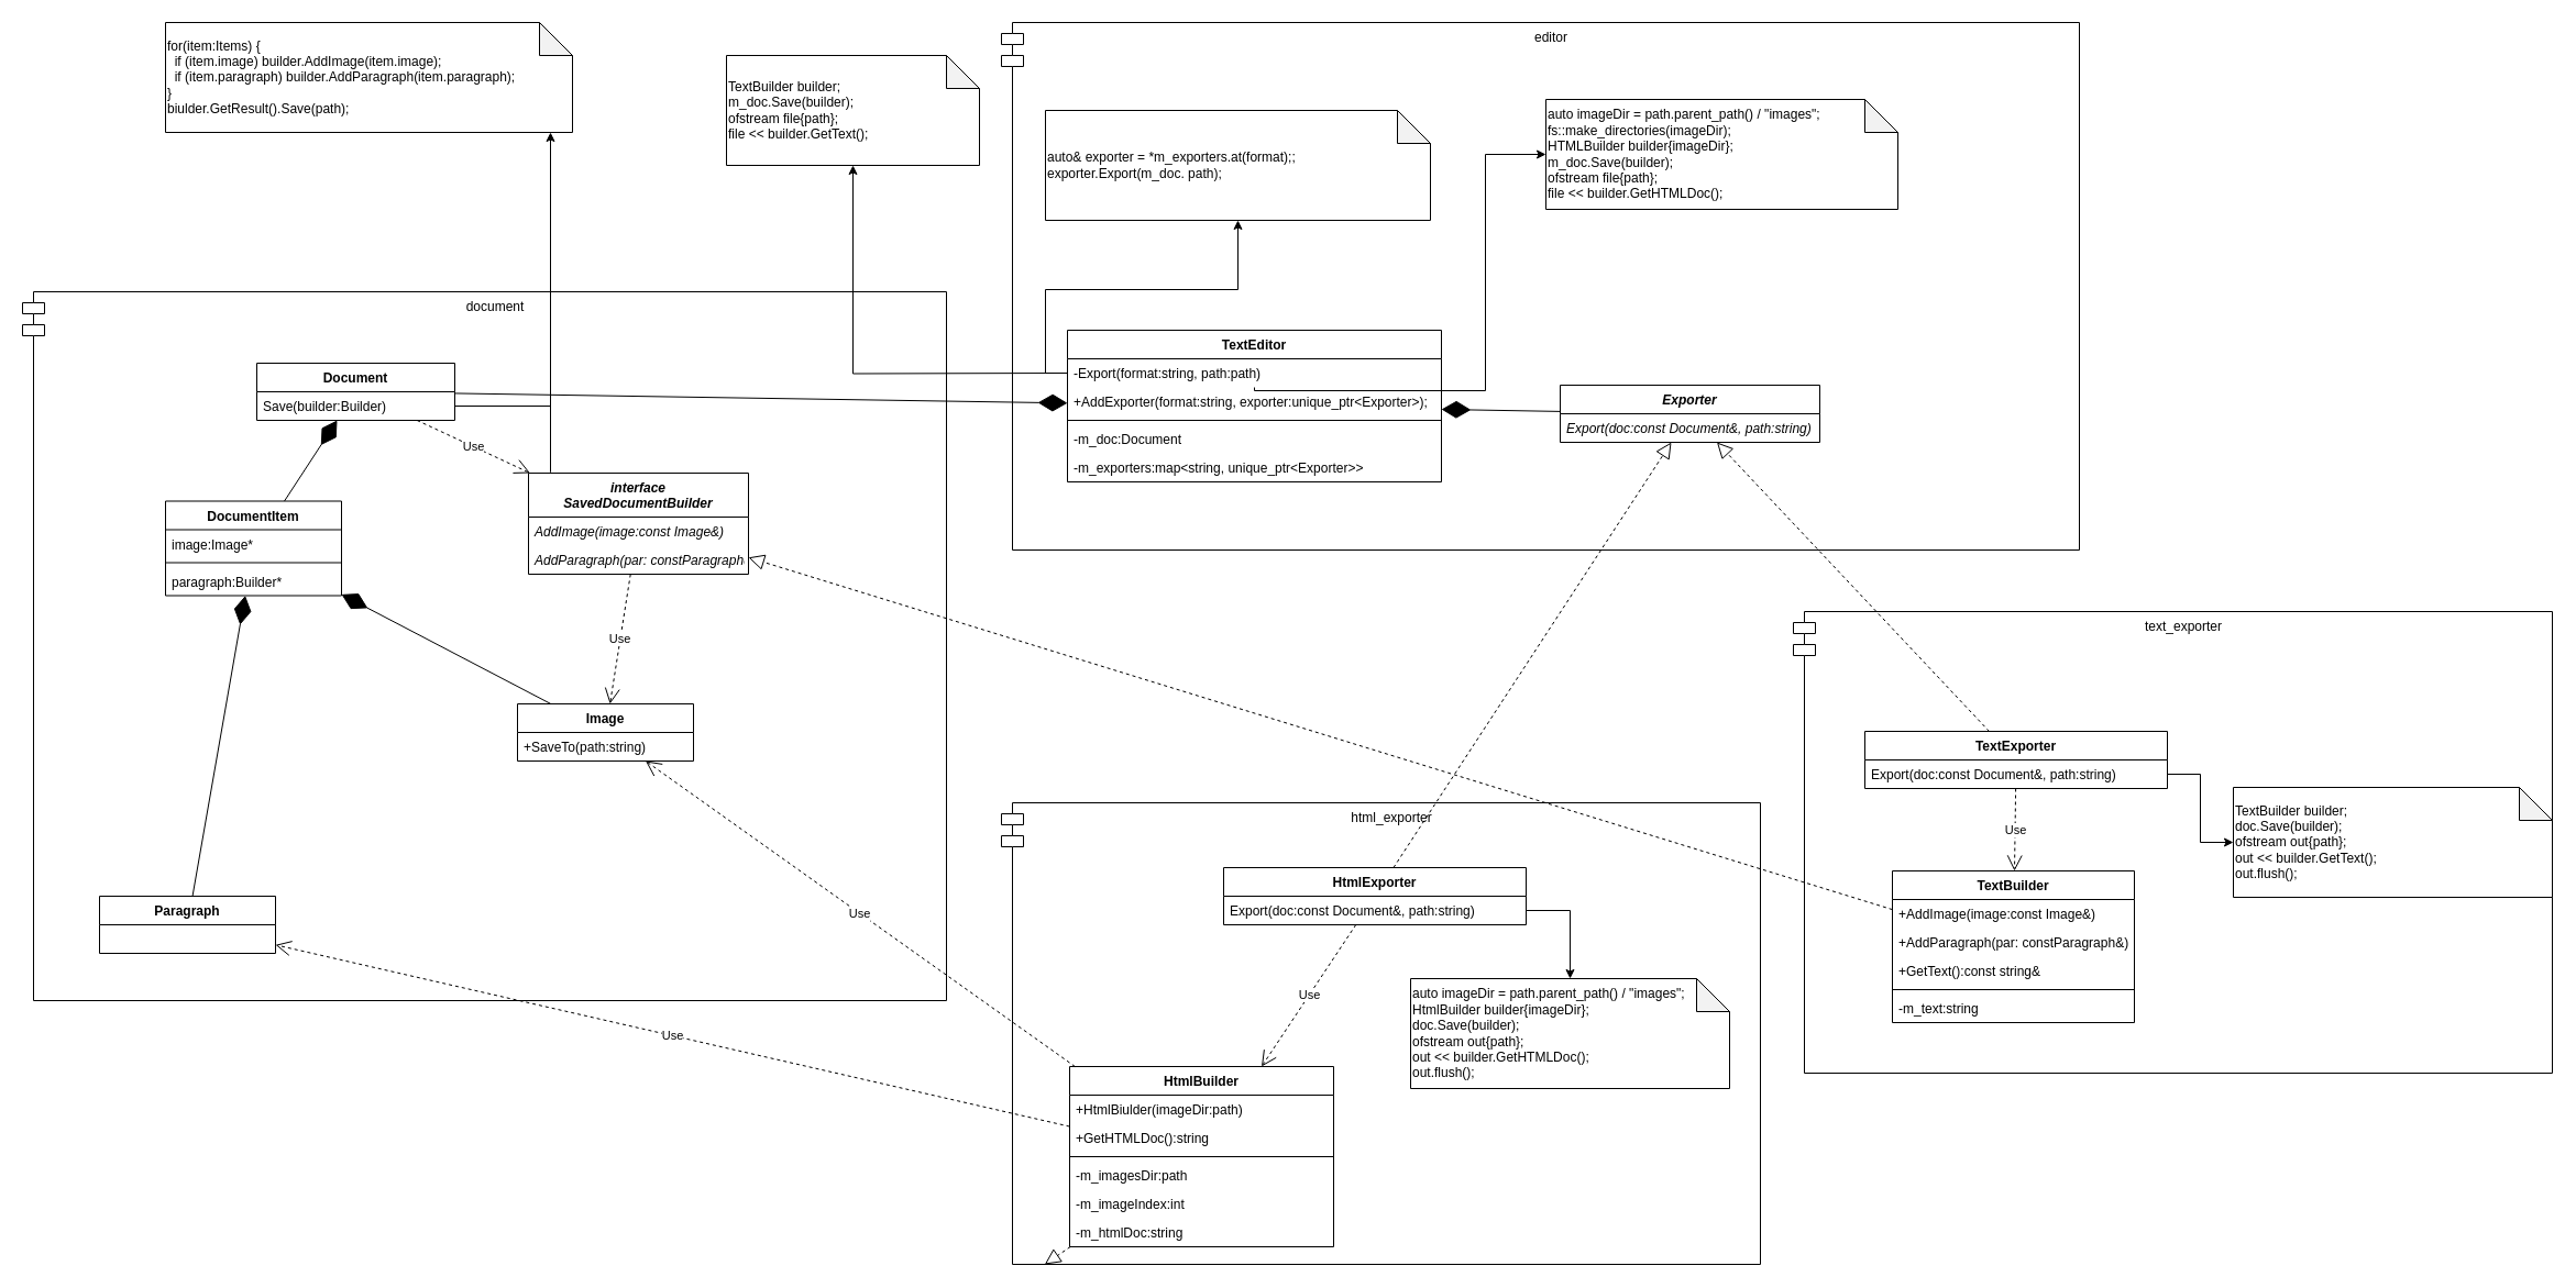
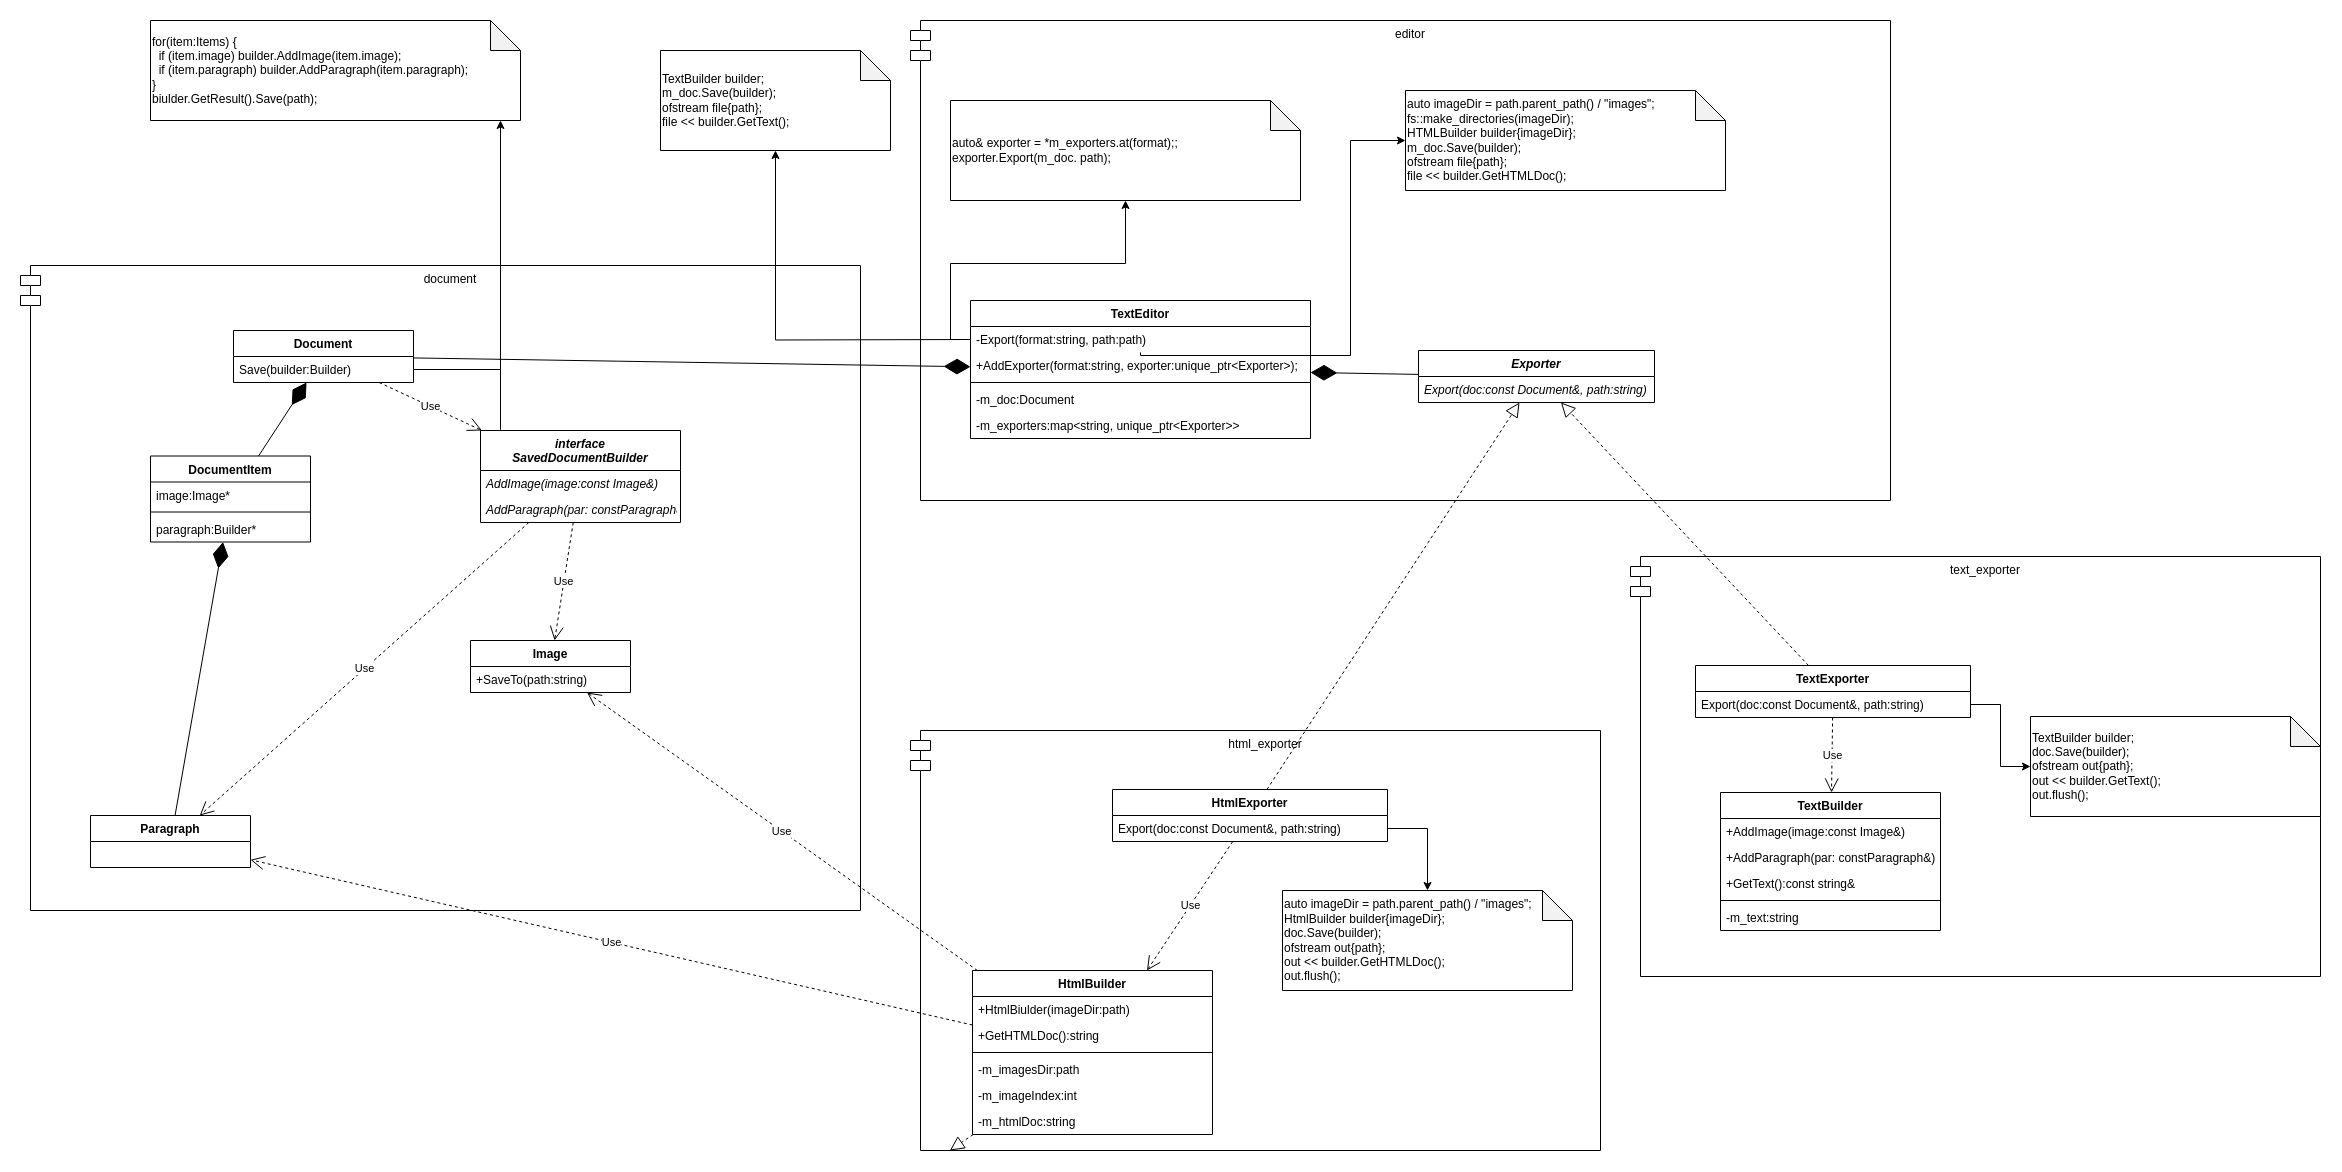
- <mxCell id="20" value="" style="endArrow=diamondThin;endFill=1;endSize=24;html=1;" edge="1" parent="1" source="17" target="12"><mxGeometry width="160" relative="1" as="geometry"><mxPoint x="150" y="740" as="sourcePoint" /><mxPoint x="310" y="740" as="targetPoint" /></mxGeometry></mxCell>
+ <mxCell id="22" value="Use" style="endArrow=open;endSize=12;dashed=1;html=1;" edge="1" parent="1" source="8" target="19"><mxGeometry width="160" relative="1" as="geometry"><mxPoint x="460" y="452.9" as="sourcePoint" /><mxPoint x="430" y="700" as="targetPoint" /></mxGeometry></mxCell>
- <mxCell id="38" value="" style="endArrow=block;dashed=1;endFill=0;endSize=12;html=1;" edge="1" parent="1" source="32" target="8"><mxGeometry width="160" relative="1" as="geometry"><mxPoint x="670" y="620" as="sourcePoint" /><mxPoint x="830" y="620" as="targetPoint" /></mxGeometry></mxCell>
